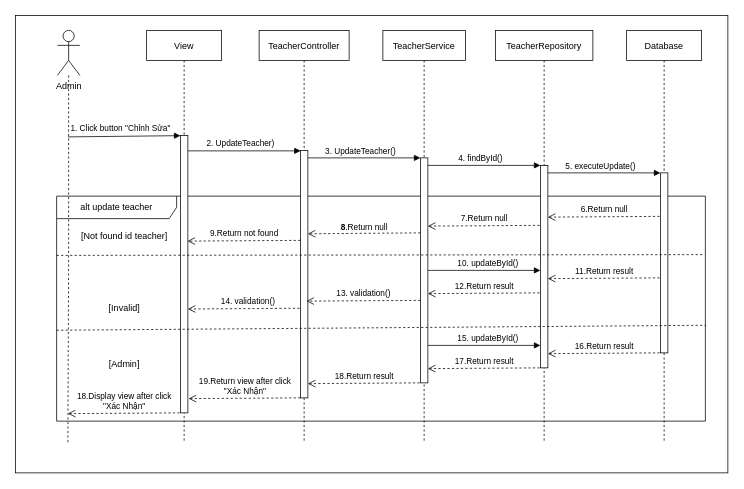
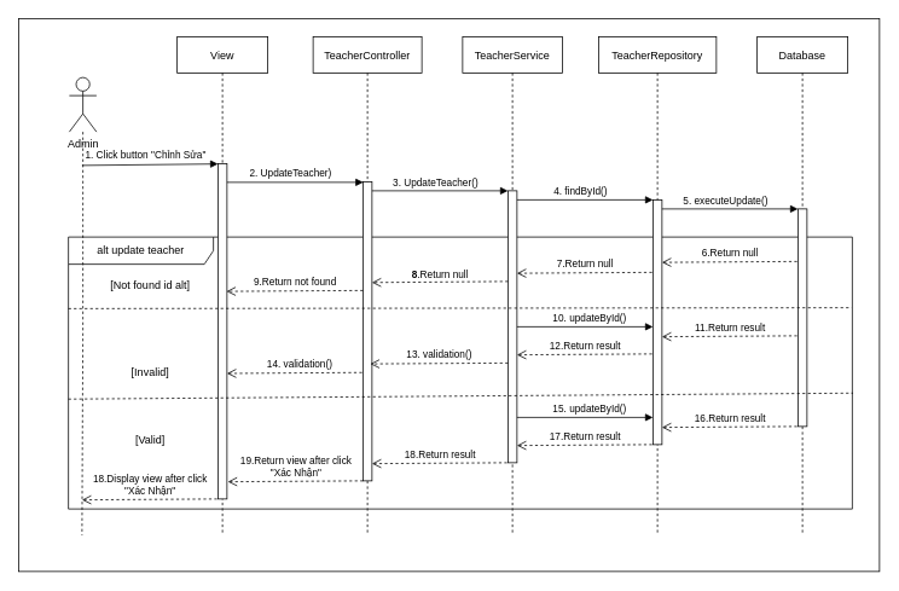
- <mxCell id="4" value="Admin" style="shape=umlActor;verticalLabelPosition=bottom;verticalAlign=top;html=1;" parent="1" vertex="1"><mxGeometry x="76" y="40" width="30" height="60" as="geometry" /></mxCell>
+ <mxCell id="4" value="Admin" style="shape=umlActor;verticalLabelPosition=bottom;verticalAlign=top;html=1;" parent="1" vertex="1"><mxGeometry x="76" y="85" width="30" height="60" as="geometry" /></mxCell>
- <mxCell id="8" value="[Not found id teacher]" style="text;html=1;align=center;verticalAlign=middle;resizable=0;points=[];autosize=1;strokeColor=none;fillColor=none;" parent="6" vertex="1"><mxGeometry x="-100" y="260" width="140" height="30" as="geometry" /></mxCell>
+ <mxCell id="8" value="[Not found id alt]" style="text;html=1;align=center;verticalAlign=middle;resizable=0;points=[];autosize=1;strokeColor=none;fillColor=none;" parent="6" vertex="1"><mxGeometry x="-100" y="260" width="140" height="30" as="geometry" /></mxCell>
- <mxCell id="40" value="[Admin]" style="text;html=1;align=center;verticalAlign=middle;resizable=0;points=[];autosize=1;strokeColor=none;fillColor=none;" parent="1" vertex="1"><mxGeometry x="135" y="470" width="60" height="30" as="geometry" /></mxCell>
+ <mxCell id="40" value="[Valid]" style="text;html=1;align=center;verticalAlign=middle;resizable=0;points=[];autosize=1;strokeColor=none;fillColor=none;" parent="1" vertex="1"><mxGeometry x="135" y="470" width="60" height="30" as="geometry" /></mxCell>
